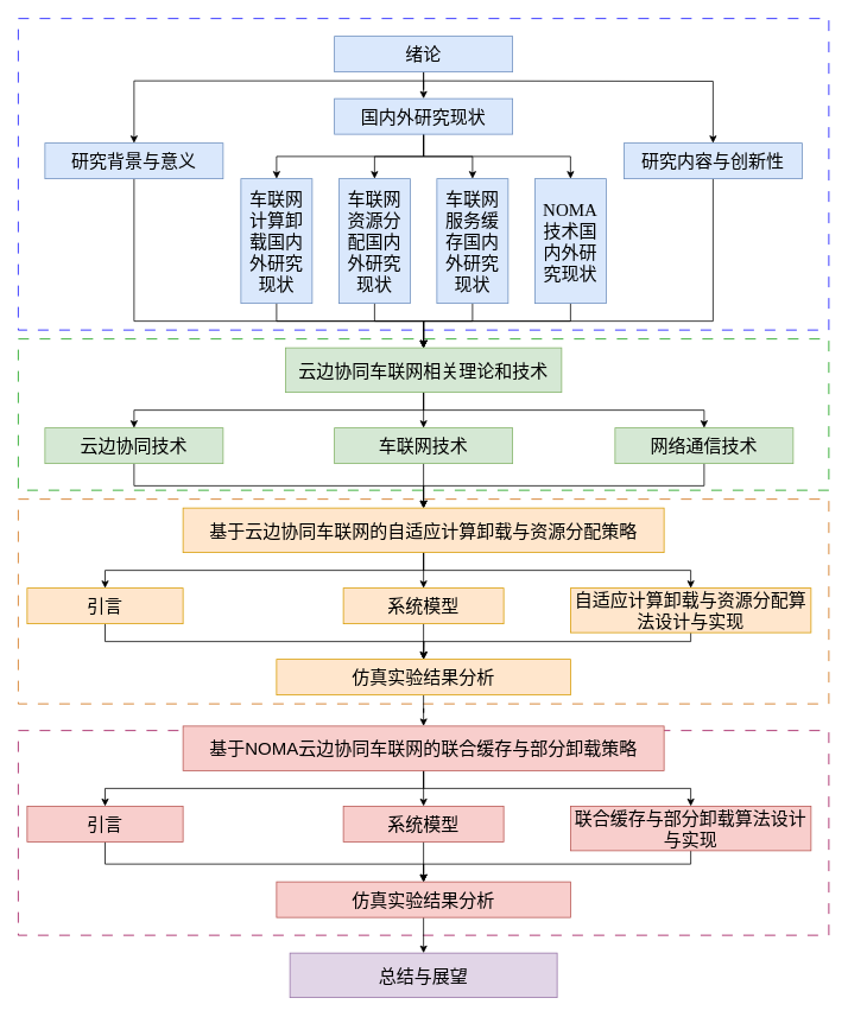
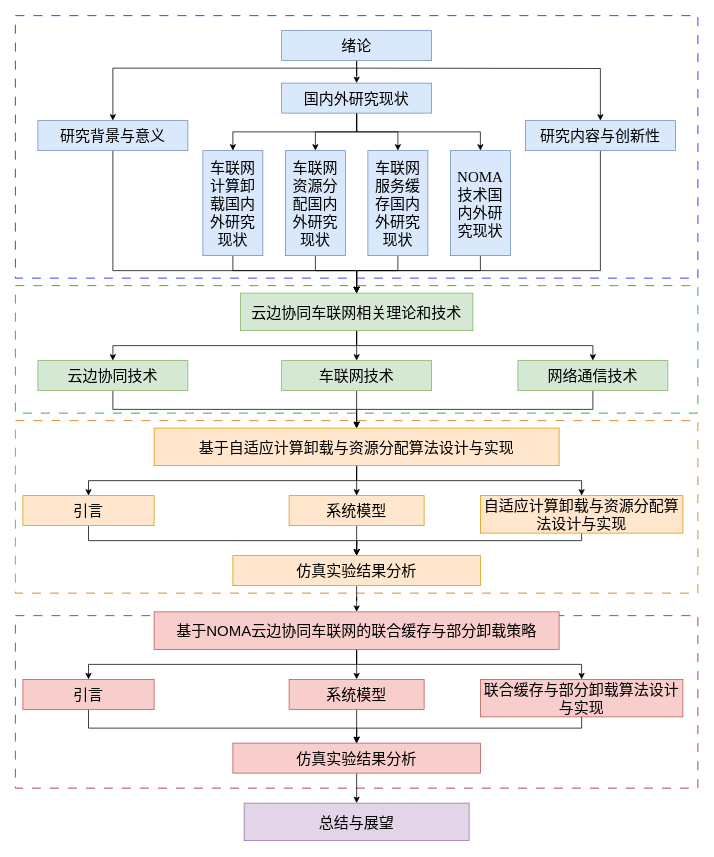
- <mxCell id="40" value="&lt;p class=&quot;MsoNormal&quot;&gt;&lt;font style=&quot;font-size: 20px;&quot;&gt;&lt;span style=&quot;font-family: 宋体; background-color: transparent; color: light-dark(rgb(0, 0, 0), rgb(255, 255, 255));&quot;&gt;基于&lt;/span&gt;&lt;span style=&quot;font-family: 宋体; background-color: transparent; color: light-dark(rgb(0, 0, 0), rgb(255, 255, 255));&quot;&gt;&lt;font style=&quot;&quot;&gt;云边协同车联网的自适应计算卸载与资源分配策略&lt;/font&gt;&lt;/span&gt;&lt;/font&gt;&lt;/p&gt;" style="rounded=0;whiteSpace=wrap;html=1;fillColor=#ffe6cc;strokeColor=#d79b00;" parent="1" vertex="1"><mxGeometry x="205" y="570" width="540" height="50" as="geometry" /></mxCell>
+ <mxCell id="40" value="&lt;p class=&quot;MsoNormal&quot;&gt;&lt;font style=&quot;font-size: 20px;&quot;&gt;&lt;span style=&quot;font-family: 宋体; background-color: transparent; color: light-dark(rgb(0, 0, 0), rgb(255, 255, 255));&quot;&gt;基于&lt;/span&gt;&lt;span style=&quot;font-family: 宋体; background-color: transparent; color: light-dark(rgb(0, 0, 0), rgb(255, 255, 255));&quot;&gt;&lt;font style=&quot;&quot;&gt;自适应计算卸载与资源分配算法设计与实现&lt;/font&gt;&lt;/span&gt;&lt;/font&gt;&lt;/p&gt;" style="rounded=0;whiteSpace=wrap;html=1;fillColor=#ffe6cc;strokeColor=#d79b00;" parent="1" vertex="1"><mxGeometry x="205" y="570" width="540" height="50" as="geometry" /></mxCell>
